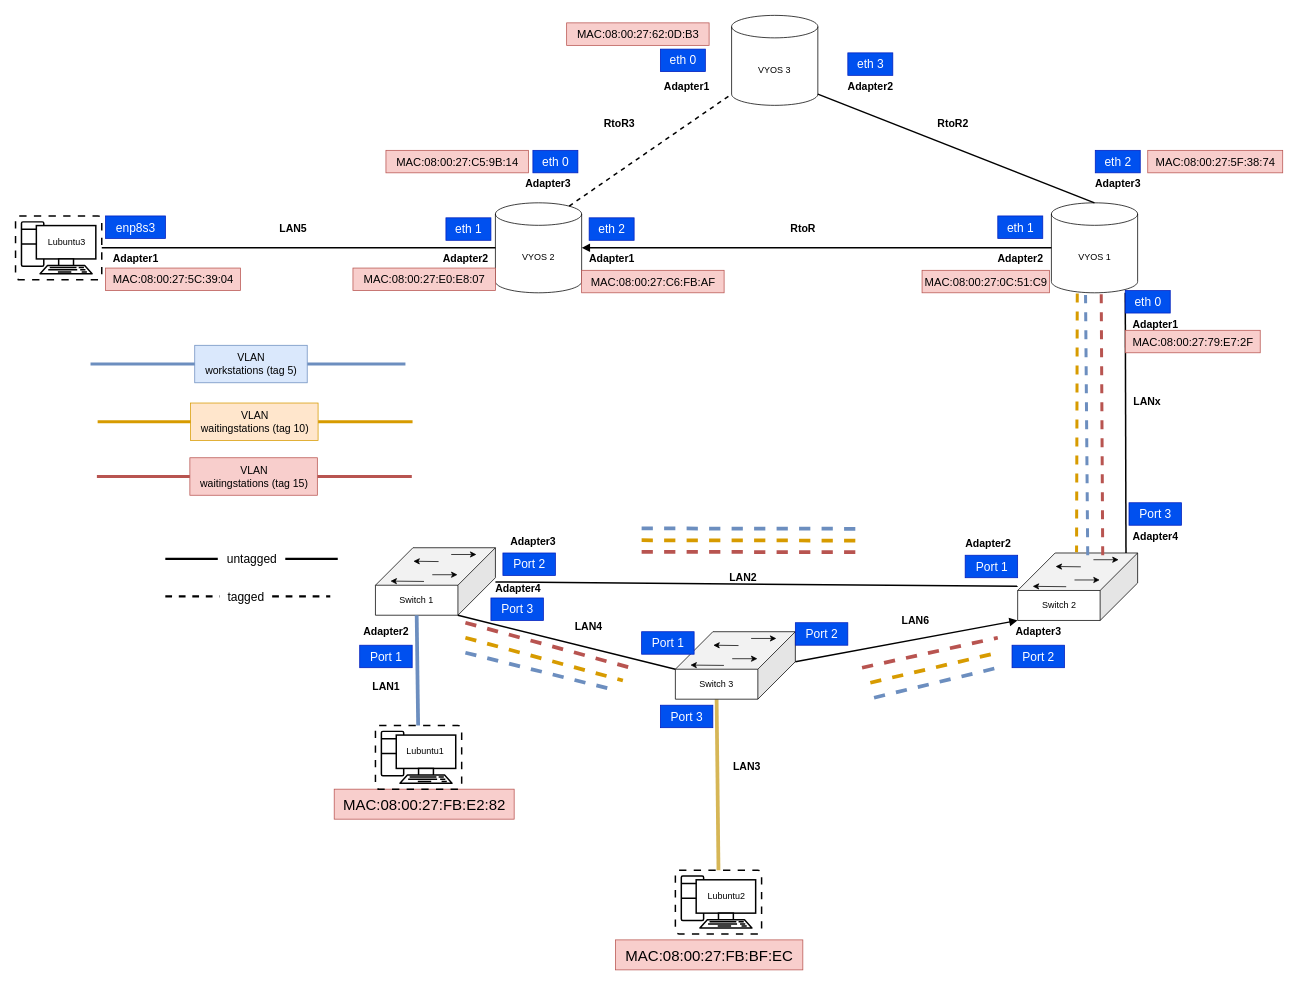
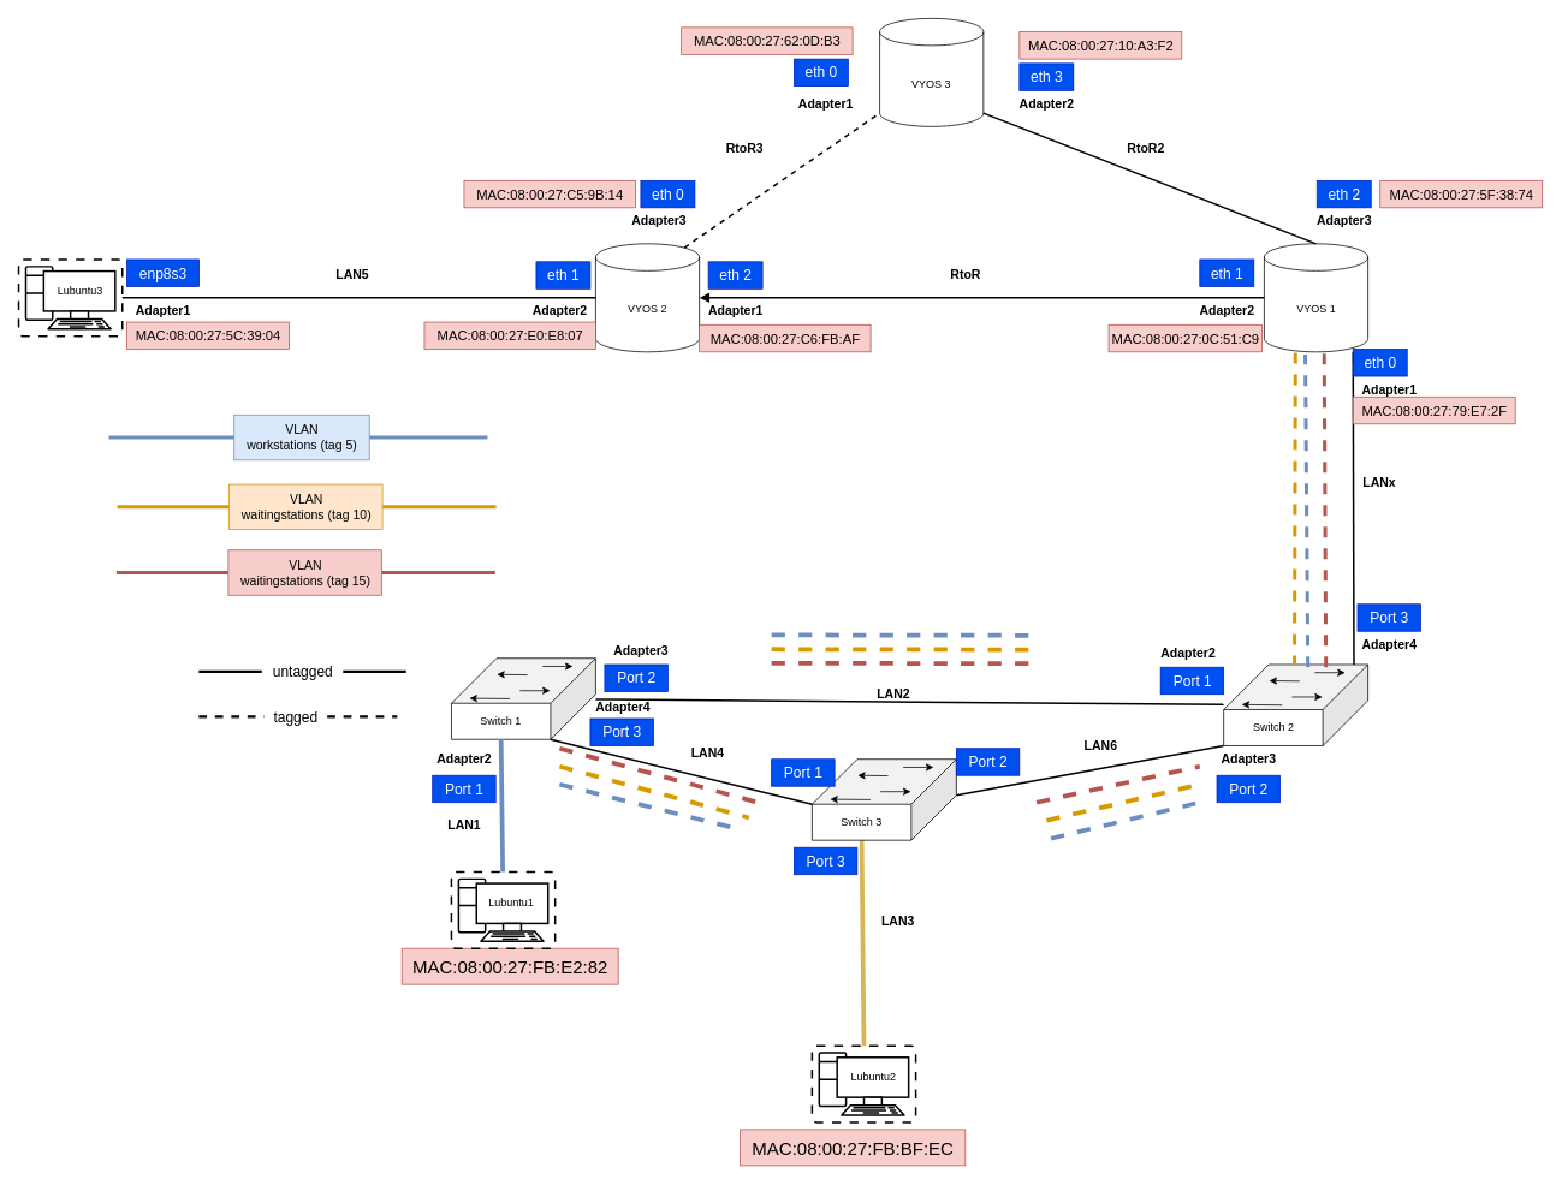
+ <mxCell id="122" value="MAC:08:00:27:10:A3:F2" style="text;html=1;align=center;verticalAlign=middle;resizable=1;points=[];autosize=1;strokeColor=#b85450;fillColor=#f8cecc;fontSize=15;movable=1;rotatable=1;deletable=1;editable=1;connectable=1;" vertex="1" parent="1"><mxGeometry x="1130" y="35" width="180" height="30" as="geometry" /></mxCell>
- <mxCell id="89" value="" style="endArrow=block;html=1;rounded=0;exitX=0;exitY=0;exitDx=0;exitDy=40;exitPerimeter=0;entryX=1;entryY=1;entryDx=0;entryDy=0;entryPerimeter=0;fontSize=11;strokeWidth=2;" parent="1" source="83" target="10" edge="1"><mxGeometry width="50" height="50" relative="1" as="geometry"><mxPoint x="880" y="912" as="sourcePoint" /><mxPoint x="714" y="837" as="targetPoint" /></mxGeometry></mxCell>
+ <mxCell id="89" value="" style="endArrow=none;html=1;rounded=0;exitX=0;exitY=0;exitDx=0;exitDy=40;exitPerimeter=0;entryX=1;entryY=1;entryDx=0;entryDy=0;entryPerimeter=0;fontSize=11;strokeWidth=2;" parent="1" source="83" target="10" edge="1"><mxGeometry width="50" height="50" relative="1" as="geometry"><mxPoint x="880" y="912" as="sourcePoint" /><mxPoint x="714" y="837" as="targetPoint" /></mxGeometry></mxCell>
